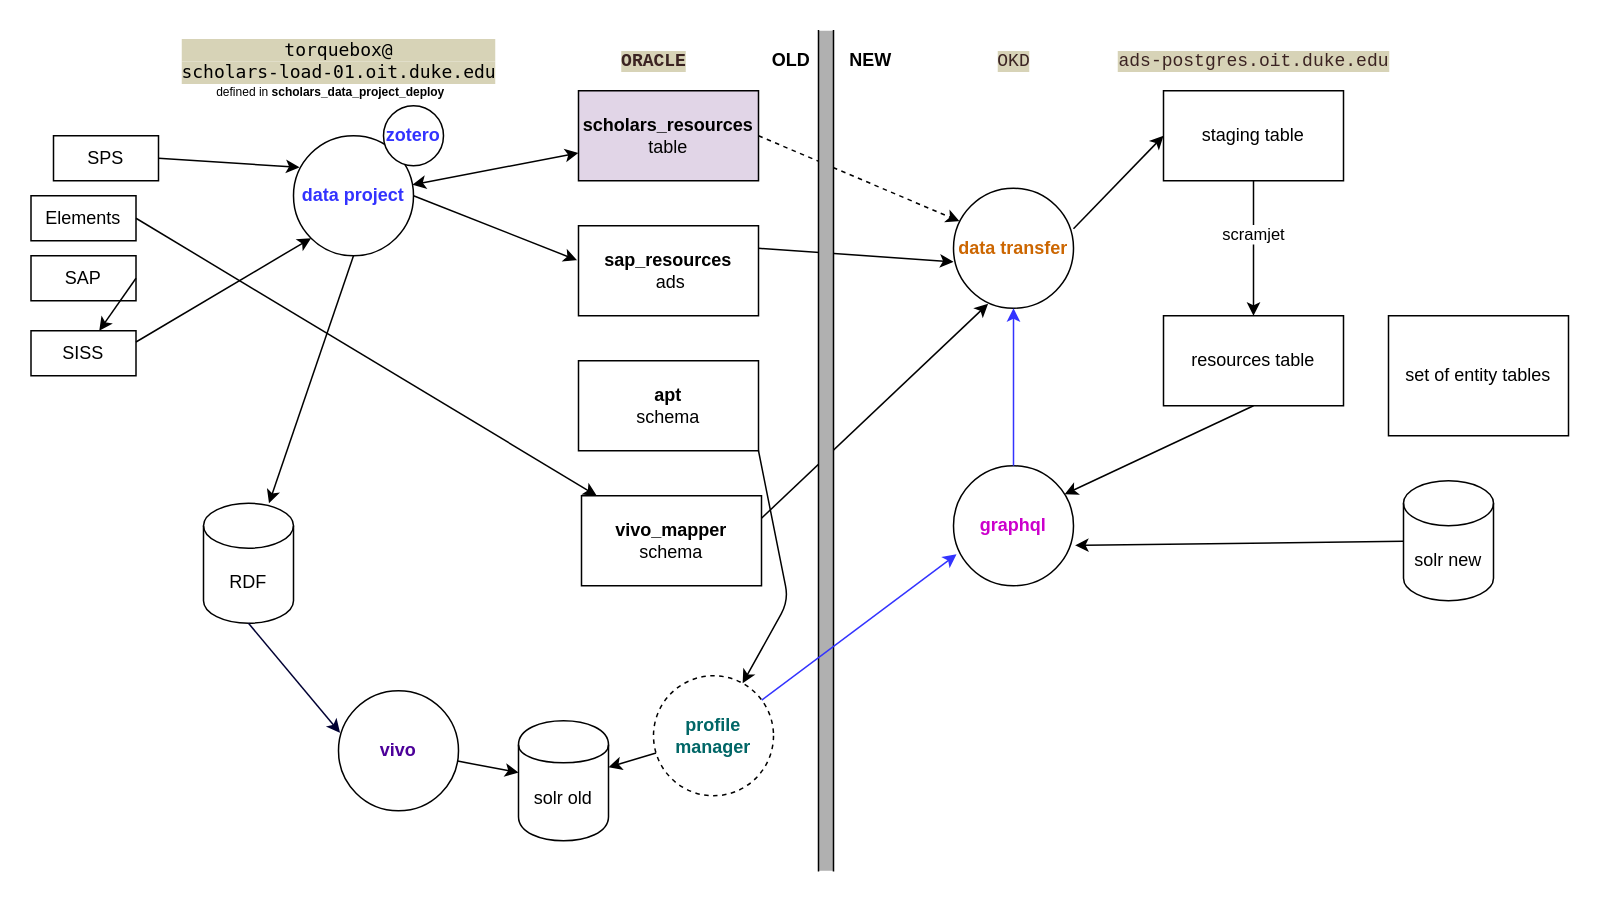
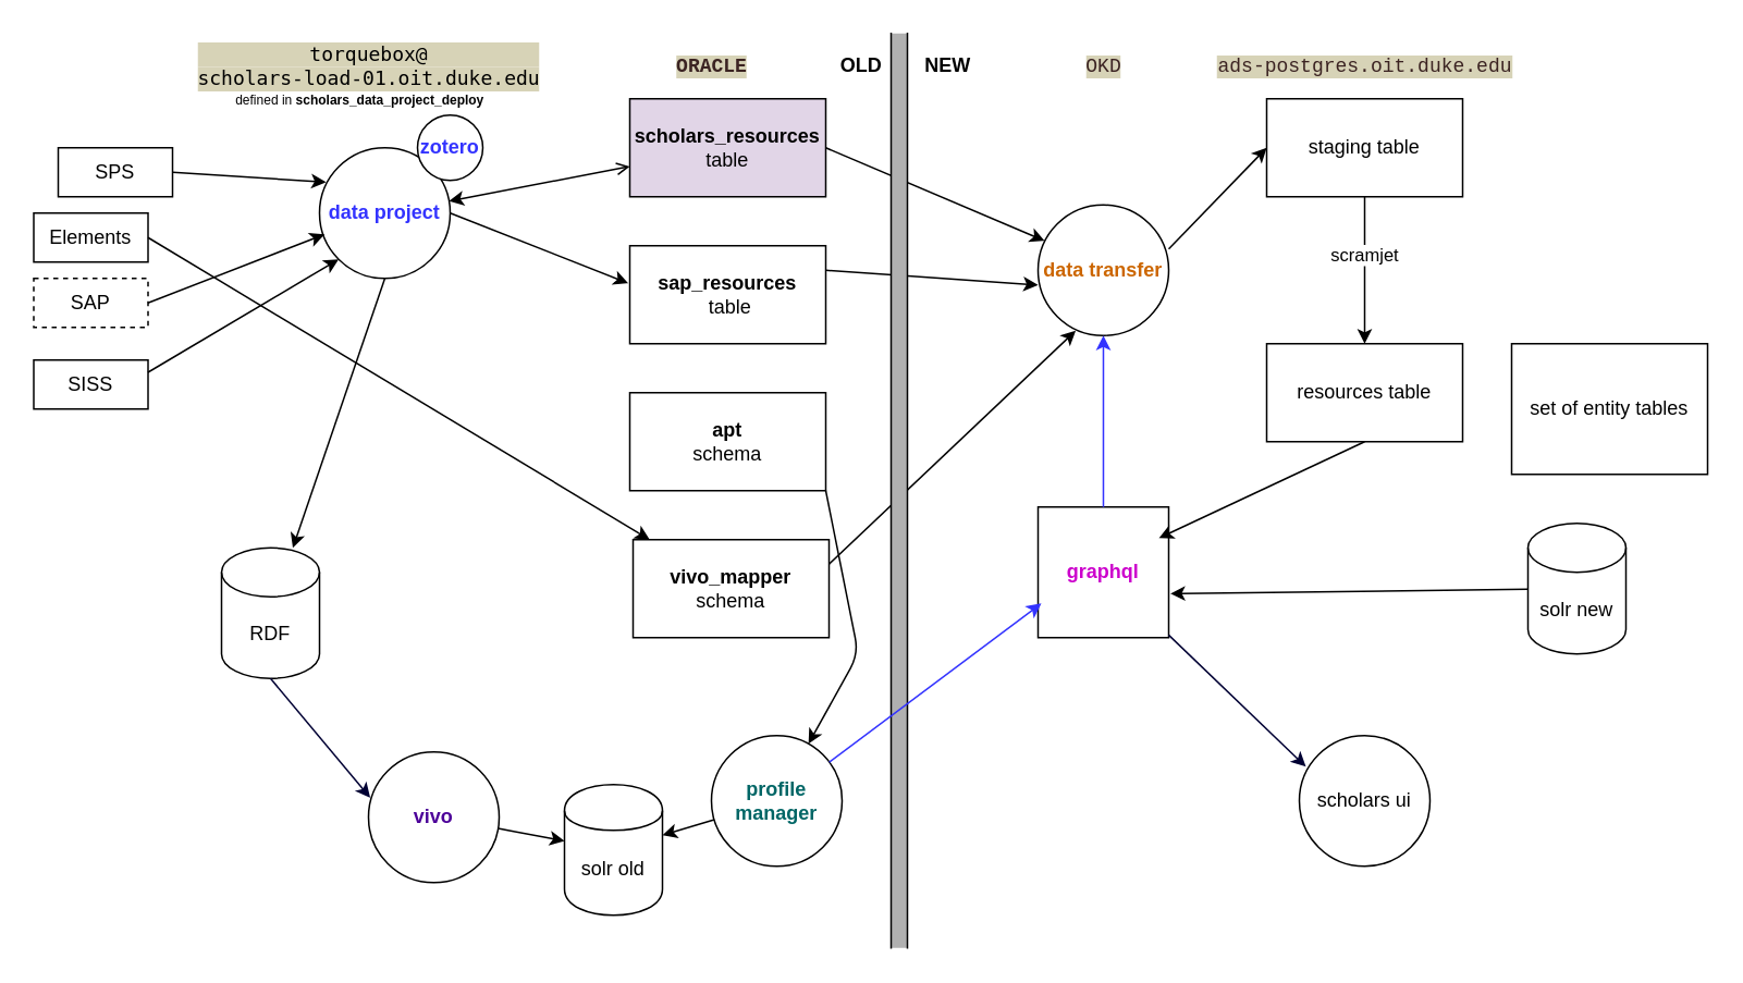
- <mxCell id="23" value="" style="endArrow=classic;html=1;startArrow=classic;startFill=1;" parent="1" source="9" target="3" edge="1"><mxGeometry width="50" height="50" relative="1" as="geometry"><mxPoint x="515" y="220" as="sourcePoint" /><mxPoint x="565" y="170" as="targetPoint" /></mxGeometry></mxCell>
+ <mxCell id="23" value="" style="endArrow=open;html=1;startArrow=classic;startFill=1;" parent="1" source="9" target="3" edge="1"><mxGeometry width="50" height="50" relative="1" as="geometry"><mxPoint x="515" y="220" as="sourcePoint" /><mxPoint x="565" y="170" as="targetPoint" /></mxGeometry></mxCell>
- <mxCell id="27" value="" style="endArrow=classic;html=1;entryX=0.05;entryY=0.275;entryDx=0;entryDy=0;entryPerimeter=0;exitX=1;exitY=0.5;exitDx=0;exitDy=0;dashed=1;" parent="1" source="3" target="2" edge="1"><mxGeometry width="50" height="50" relative="1" as="geometry"><mxPoint x="455" y="230" as="sourcePoint" /><mxPoint x="505" y="180" as="targetPoint" /></mxGeometry></mxCell>
+ <mxCell id="27" value="" style="endArrow=classic;html=1;entryX=0.05;entryY=0.275;entryDx=0;entryDy=0;entryPerimeter=0;exitX=1;exitY=0.5;exitDx=0;exitDy=0;" parent="1" source="3" target="2" edge="1"><mxGeometry width="50" height="50" relative="1" as="geometry"><mxPoint x="455" y="230" as="sourcePoint" /><mxPoint x="505" y="180" as="targetPoint" /></mxGeometry></mxCell>
- <mxCell id="4" value="&lt;b&gt;sap_resources&lt;br&gt;&amp;nbsp;&lt;/b&gt;ads" style="rounded=0;whiteSpace=wrap;html=1;" parent="1" vertex="1"><mxGeometry x="385" y="150" width="120" height="60" as="geometry" /></mxCell>
+ <mxCell id="4" value="&lt;b&gt;sap_resources&lt;br&gt;&amp;nbsp;&lt;/b&gt;table" style="rounded=0;whiteSpace=wrap;html=1;" parent="1" vertex="1"><mxGeometry x="385" y="150" width="120" height="60" as="geometry" /></mxCell>
- <mxCell id="14" value="SAP" style="rounded=0;whiteSpace=wrap;html=1;gradientColor=#ffffff;" parent="1" vertex="1"><mxGeometry x="20" y="170" width="70" height="30" as="geometry" /></mxCell>
+ <mxCell id="14" value="SAP" style="rounded=0;whiteSpace=wrap;html=1;gradientColor=#ffffff;dashed=1;" parent="1" vertex="1"><mxGeometry x="20" y="170" width="70" height="30" as="geometry" /></mxCell>
- <mxCell id="20" value="" style="endArrow=classic;html=1;exitX=1;exitY=0.5;exitDx=0;exitDy=0;" parent="1" source="14" target="15" edge="1"><mxGeometry width="50" height="50" relative="1" as="geometry"><mxPoint x="515" y="220" as="sourcePoint" /><mxPoint x="565" y="170" as="targetPoint" /></mxGeometry></mxCell>
+ <mxCell id="20" value="" style="endArrow=classic;html=1;exitX=1;exitY=0.5;exitDx=0;exitDy=0;entryX=0.038;entryY=0.663;entryDx=0;entryDy=0;entryPerimeter=0;" parent="1" source="14" target="9" edge="1"><mxGeometry width="50" height="50" relative="1" as="geometry"><mxPoint x="515" y="220" as="sourcePoint" /><mxPoint x="565" y="170" as="targetPoint" /></mxGeometry></mxCell>
- <mxCell id="16" value="&lt;font color=&quot;#cc00cc&quot;&gt;&lt;b&gt;graphql&lt;/b&gt;&lt;/font&gt;" style="ellipse;whiteSpace=wrap;html=1;aspect=fixed;gradientColor=#ffffff;" parent="1" vertex="1"><mxGeometry x="635" y="310" width="80" height="80" as="geometry" /></mxCell>
+ <mxCell id="16" value="&lt;font color=&quot;#cc00cc&quot;&gt;&lt;b&gt;graphql&lt;/b&gt;&lt;/font&gt;" style="whiteSpace=wrap;html=1;aspect=fixed;gradientColor=#ffffff;rounded=0;" parent="1" vertex="1"><mxGeometry x="635" y="310" width="80" height="80" as="geometry" /></mxCell>
+ <mxCell id="32" value="" style="endArrow=classic;html=1;entryX=0.05;entryY=0.238;entryDx=0;entryDy=0;strokeColor=#000033;entryPerimeter=0;" parent="1" source="16" target="18" edge="1"><mxGeometry width="50" height="50" relative="1" as="geometry"><mxPoint x="455" y="230" as="sourcePoint" /><mxPoint x="505" y="180" as="targetPoint" /></mxGeometry></mxCell>
- <mxCell id="17" value="&lt;font color=&quot;#006666&quot;&gt;&lt;b&gt;profile&lt;br&gt;manager&lt;/b&gt;&lt;/font&gt;" style="ellipse;whiteSpace=wrap;html=1;aspect=fixed;gradientColor=#ffffff;dashed=1;" parent="1" vertex="1"><mxGeometry x="435" y="450" width="80" height="80" as="geometry" /></mxCell>
+ <mxCell id="17" value="&lt;font color=&quot;#006666&quot;&gt;&lt;b&gt;profile&lt;br&gt;manager&lt;/b&gt;&lt;/font&gt;" style="ellipse;whiteSpace=wrap;html=1;aspect=fixed;gradientColor=#ffffff;" parent="1" vertex="1"><mxGeometry x="435" y="450" width="80" height="80" as="geometry" /></mxCell>
+ <mxCell id="18" value="scholars ui" style="ellipse;whiteSpace=wrap;html=1;aspect=fixed;gradientColor=#ffffff;" parent="1" vertex="1"><mxGeometry x="795" y="450" width="80" height="80" as="geometry" /></mxCell>
